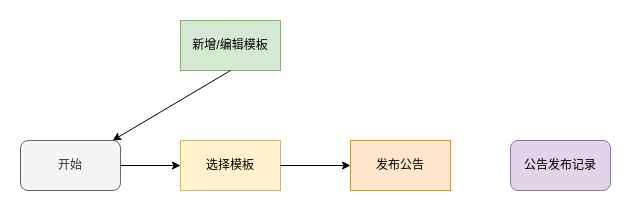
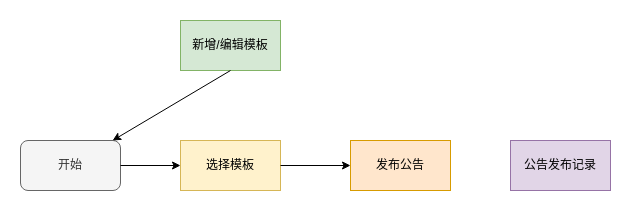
- <mxCell id="9" value="公告发布记录" style="whiteSpace=wrap;html=1;fillColor=#e1d5e7;strokeColor=#9673a6;rounded=1;" vertex="1" parent="1"><mxGeometry x="510" y="140" width="100" height="50" as="geometry" /></mxCell>
+ <mxCell id="9" value="公告发布记录" style="rounded=0;whiteSpace=wrap;html=1;fillColor=#e1d5e7;strokeColor=#9673a6;" vertex="1" parent="1"><mxGeometry x="510" y="140" width="100" height="50" as="geometry" /></mxCell>
